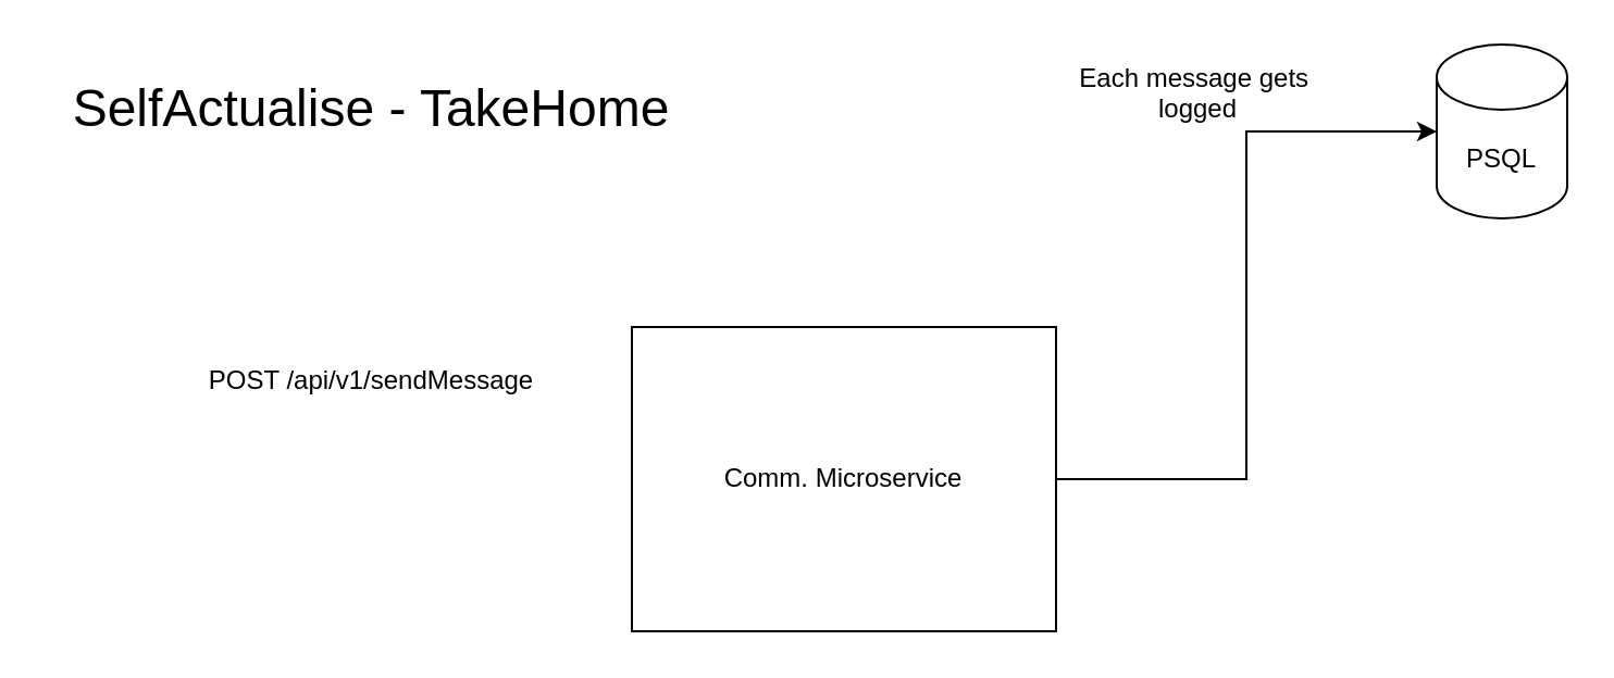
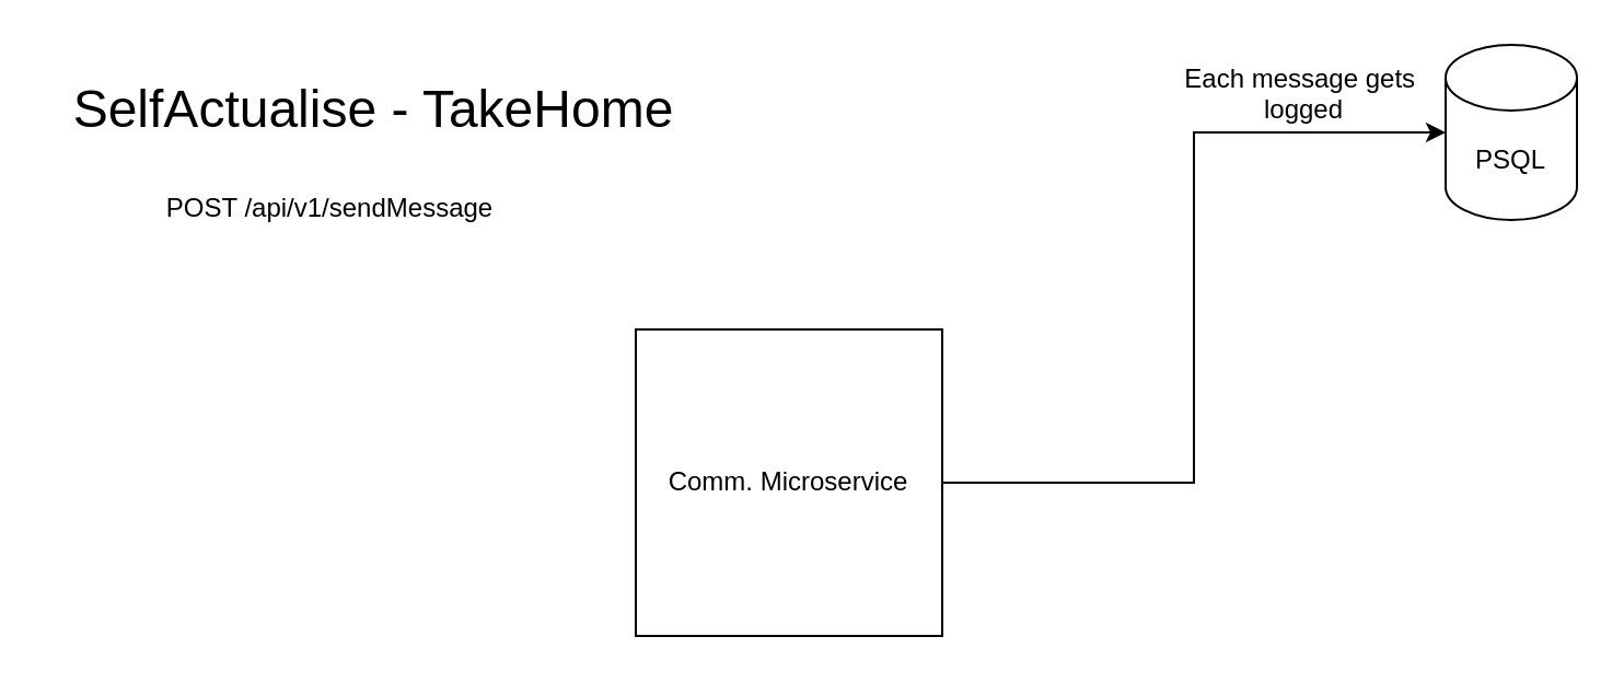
- <mxCell id="7" value="Each message gets&amp;nbsp;&lt;div&gt;logged&lt;/div&gt;&lt;div&gt;&lt;br&gt;&lt;/div&gt;" style="text;html=1;align=center;verticalAlign=middle;resizable=0;points=[];autosize=1;strokeColor=none;fillColor=none;" vertex="1" parent="1"><mxGeometry x="485" y="20" width="130" height="60" as="geometry" /></mxCell>
+ <mxCell id="7" value="Each message gets&amp;nbsp;&lt;div&gt;logged&lt;/div&gt;&lt;div&gt;&lt;br&gt;&lt;/div&gt;" style="text;html=1;align=center;verticalAlign=middle;resizable=0;points=[];autosize=1;strokeColor=none;fillColor=none;" vertex="1" parent="1"><mxGeometry x="530" y="20" width="130" height="60" as="geometry" /></mxCell>
- <mxCell id="4" value="POST /api/v1/sendMessage" style="text;html=1;align=center;verticalAlign=middle;resizable=0;points=[];autosize=1;strokeColor=none;fillColor=none;" vertex="1" parent="1"><mxGeometry x="85" y="160" width="170" height="30" as="geometry" /></mxCell>
+ <mxCell id="4" value="POST /api/v1/sendMessage" style="text;html=1;align=center;verticalAlign=middle;resizable=0;points=[];autosize=1;strokeColor=none;fillColor=none;" vertex="1" parent="1"><mxGeometry x="65" y="80" width="170" height="30" as="geometry" /></mxCell>
- <mxCell id="3" value="Comm. Microservice" style="whiteSpace=wrap;html=1;aspect=fixed;" vertex="1" parent="1"><mxGeometry x="290" y="150" width="195" height="140" as="geometry" /></mxCell>
+ <mxCell id="3" value="Comm. Microservice" style="whiteSpace=wrap;html=1;aspect=fixed;" vertex="1" parent="1"><mxGeometry x="290" y="150" width="140" height="140" as="geometry" /></mxCell>
